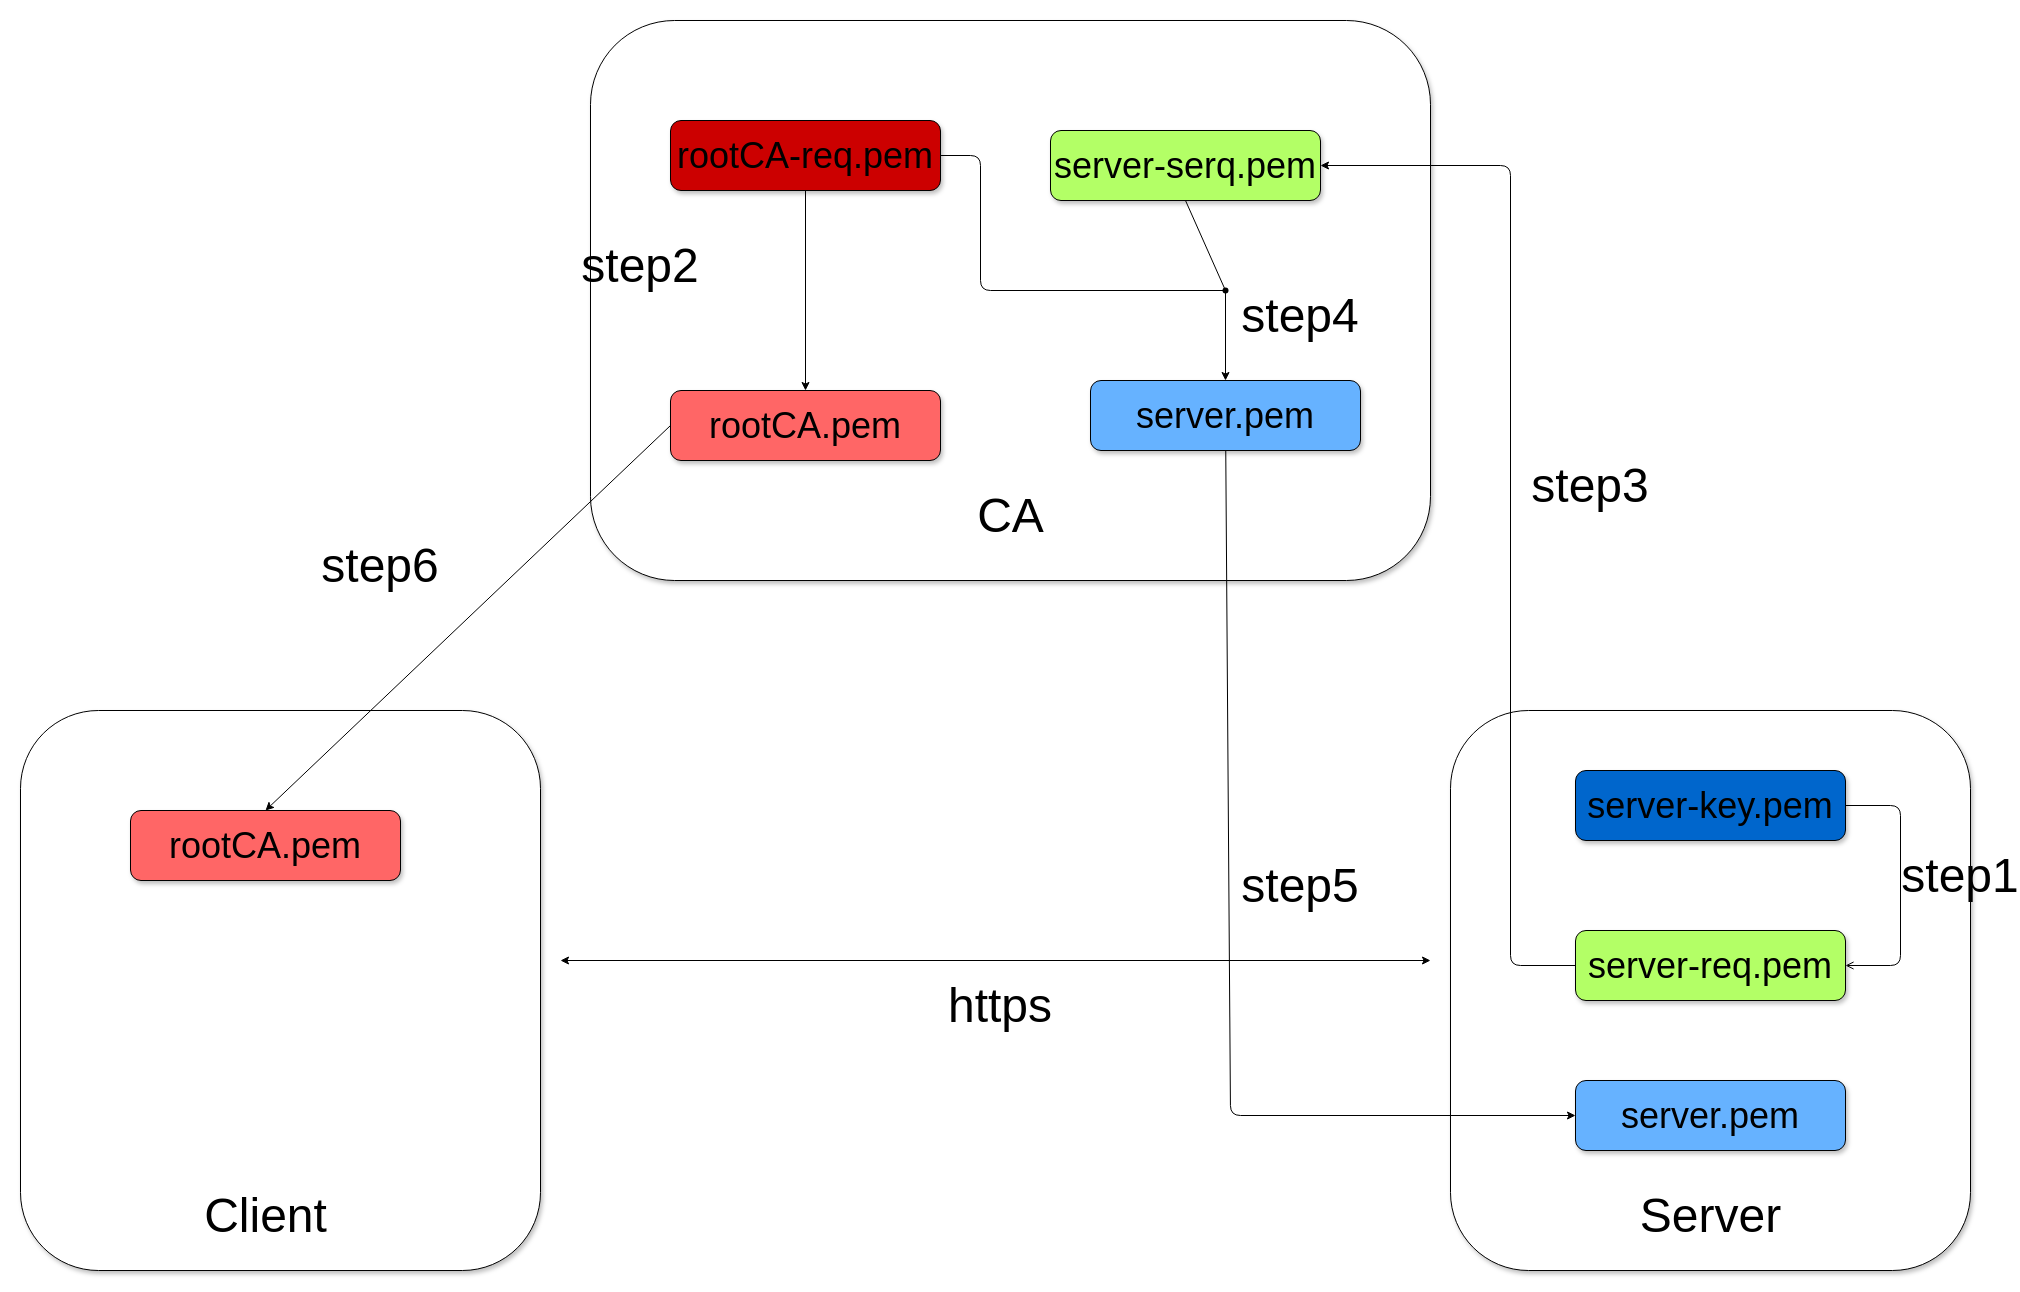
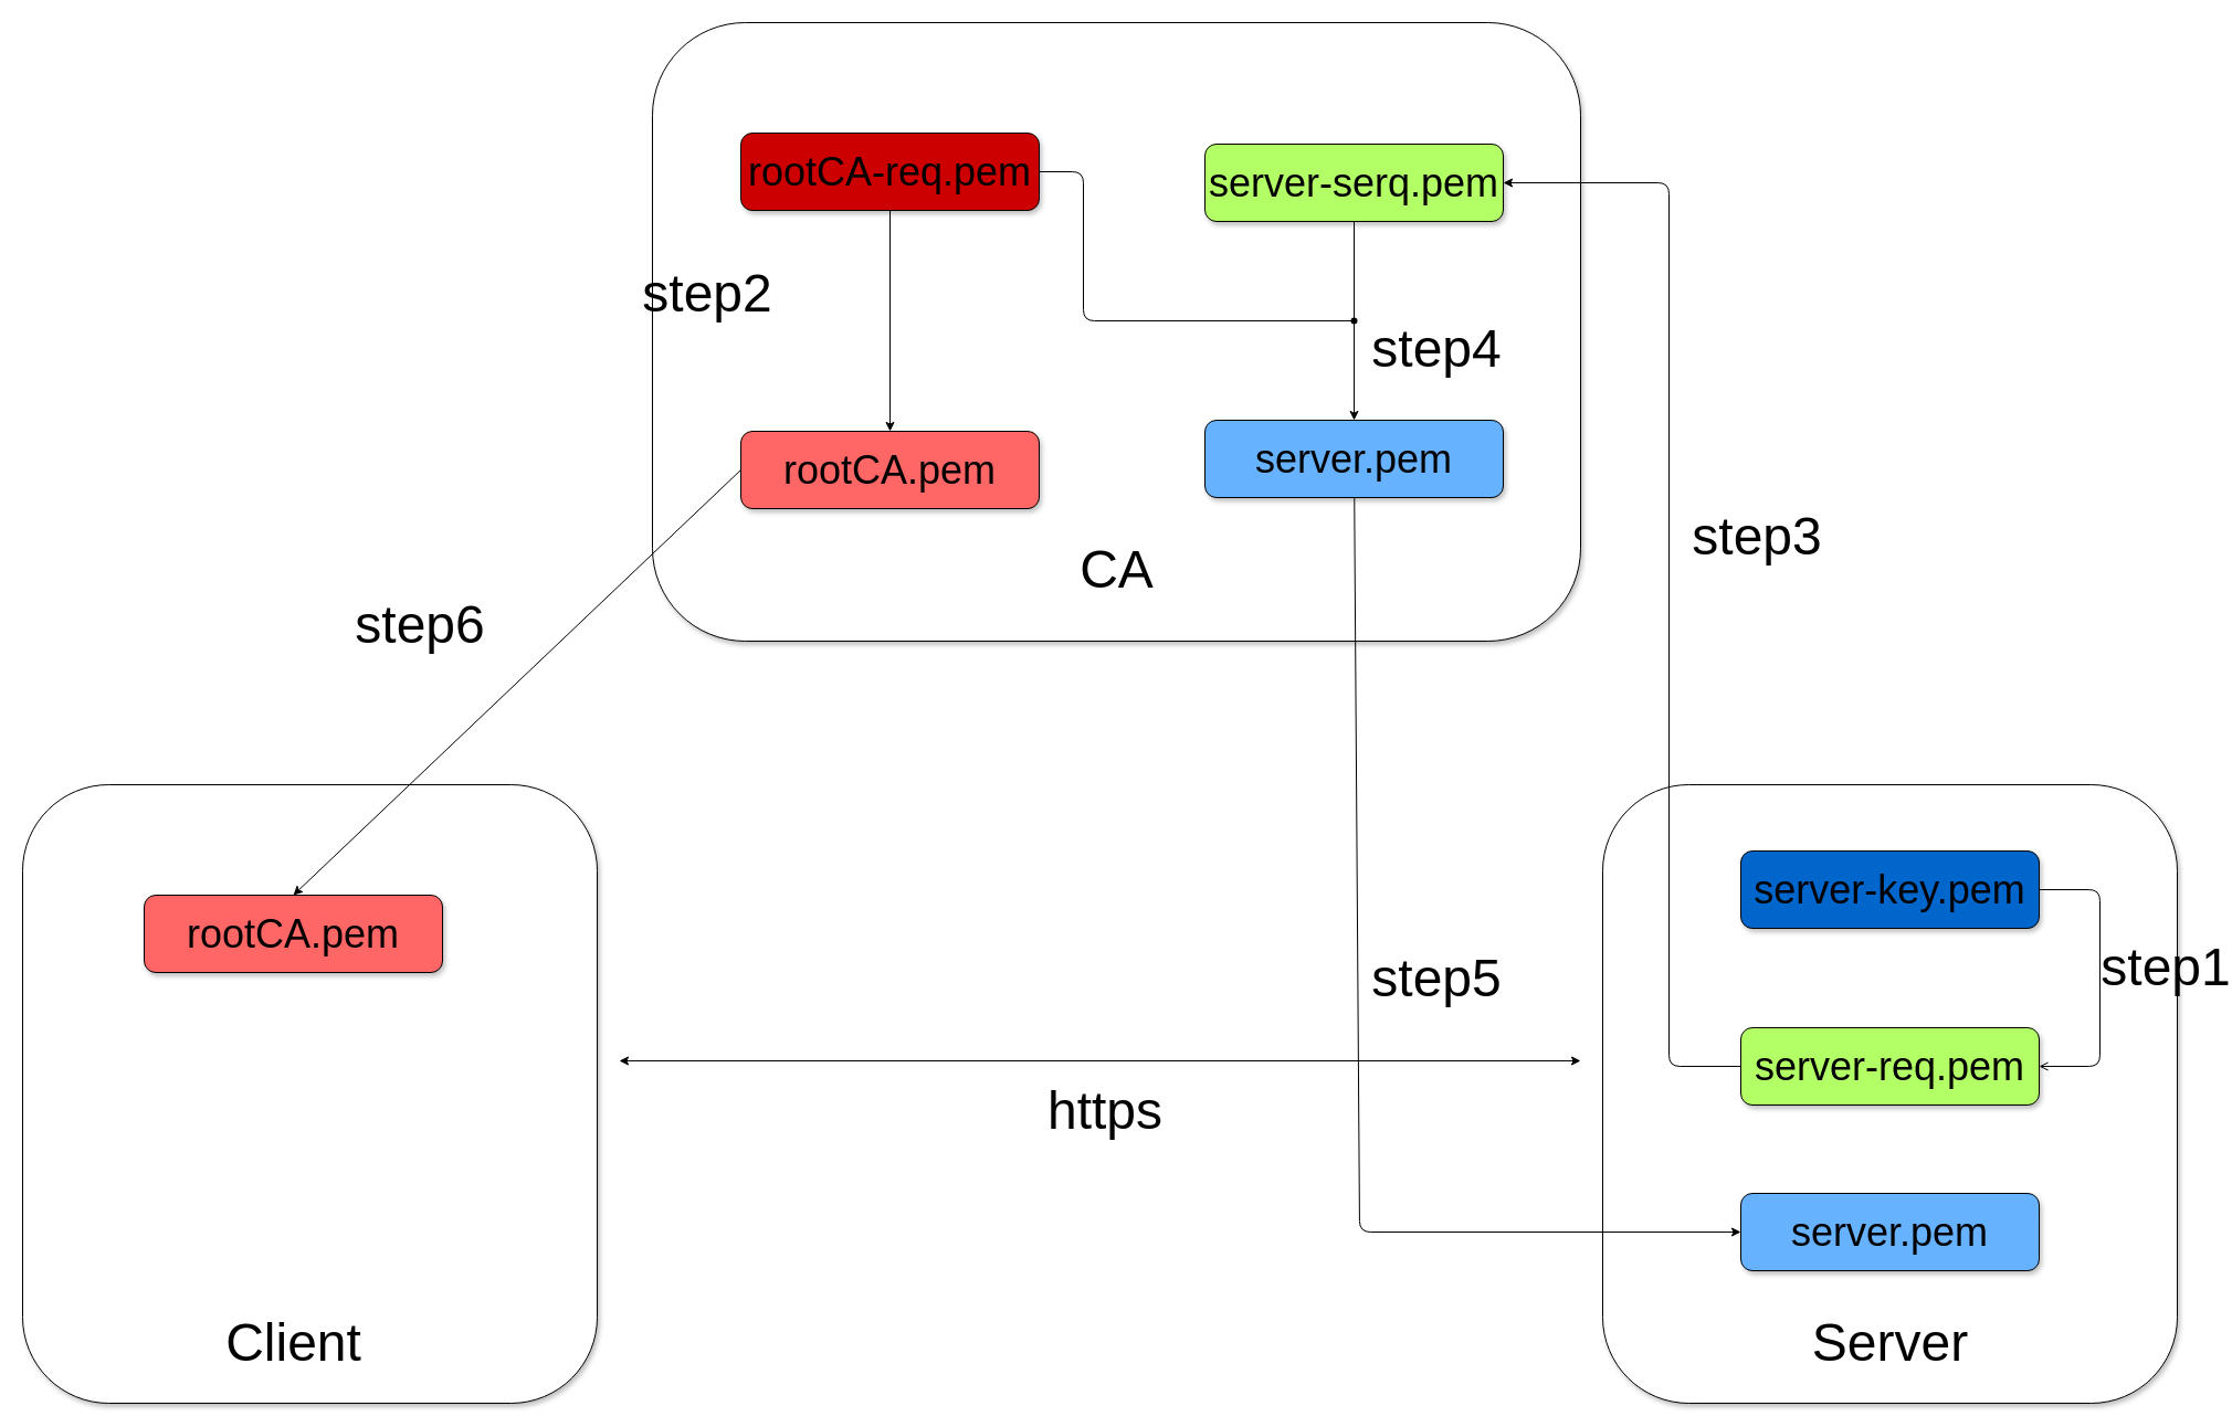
- <mxCell id="7" value="&lt;font style=&quot;font-size: 36px;&quot;&gt;server-serq.pem&lt;/font&gt;" style="rounded=1;whiteSpace=wrap;html=1;shadow=1;fillColor=#B3FF66;" parent="1" vertex="1"><mxGeometry x="1050" y="130" width="270" height="70" as="geometry" /></mxCell>
+ <mxCell id="7" value="&lt;font style=&quot;font-size: 36px;&quot;&gt;server-serq.pem&lt;/font&gt;" style="rounded=1;whiteSpace=wrap;html=1;shadow=1;fillColor=#B3FF66;" parent="1" vertex="1"><mxGeometry x="1090" y="130" width="270" height="70" as="geometry" /></mxCell>
